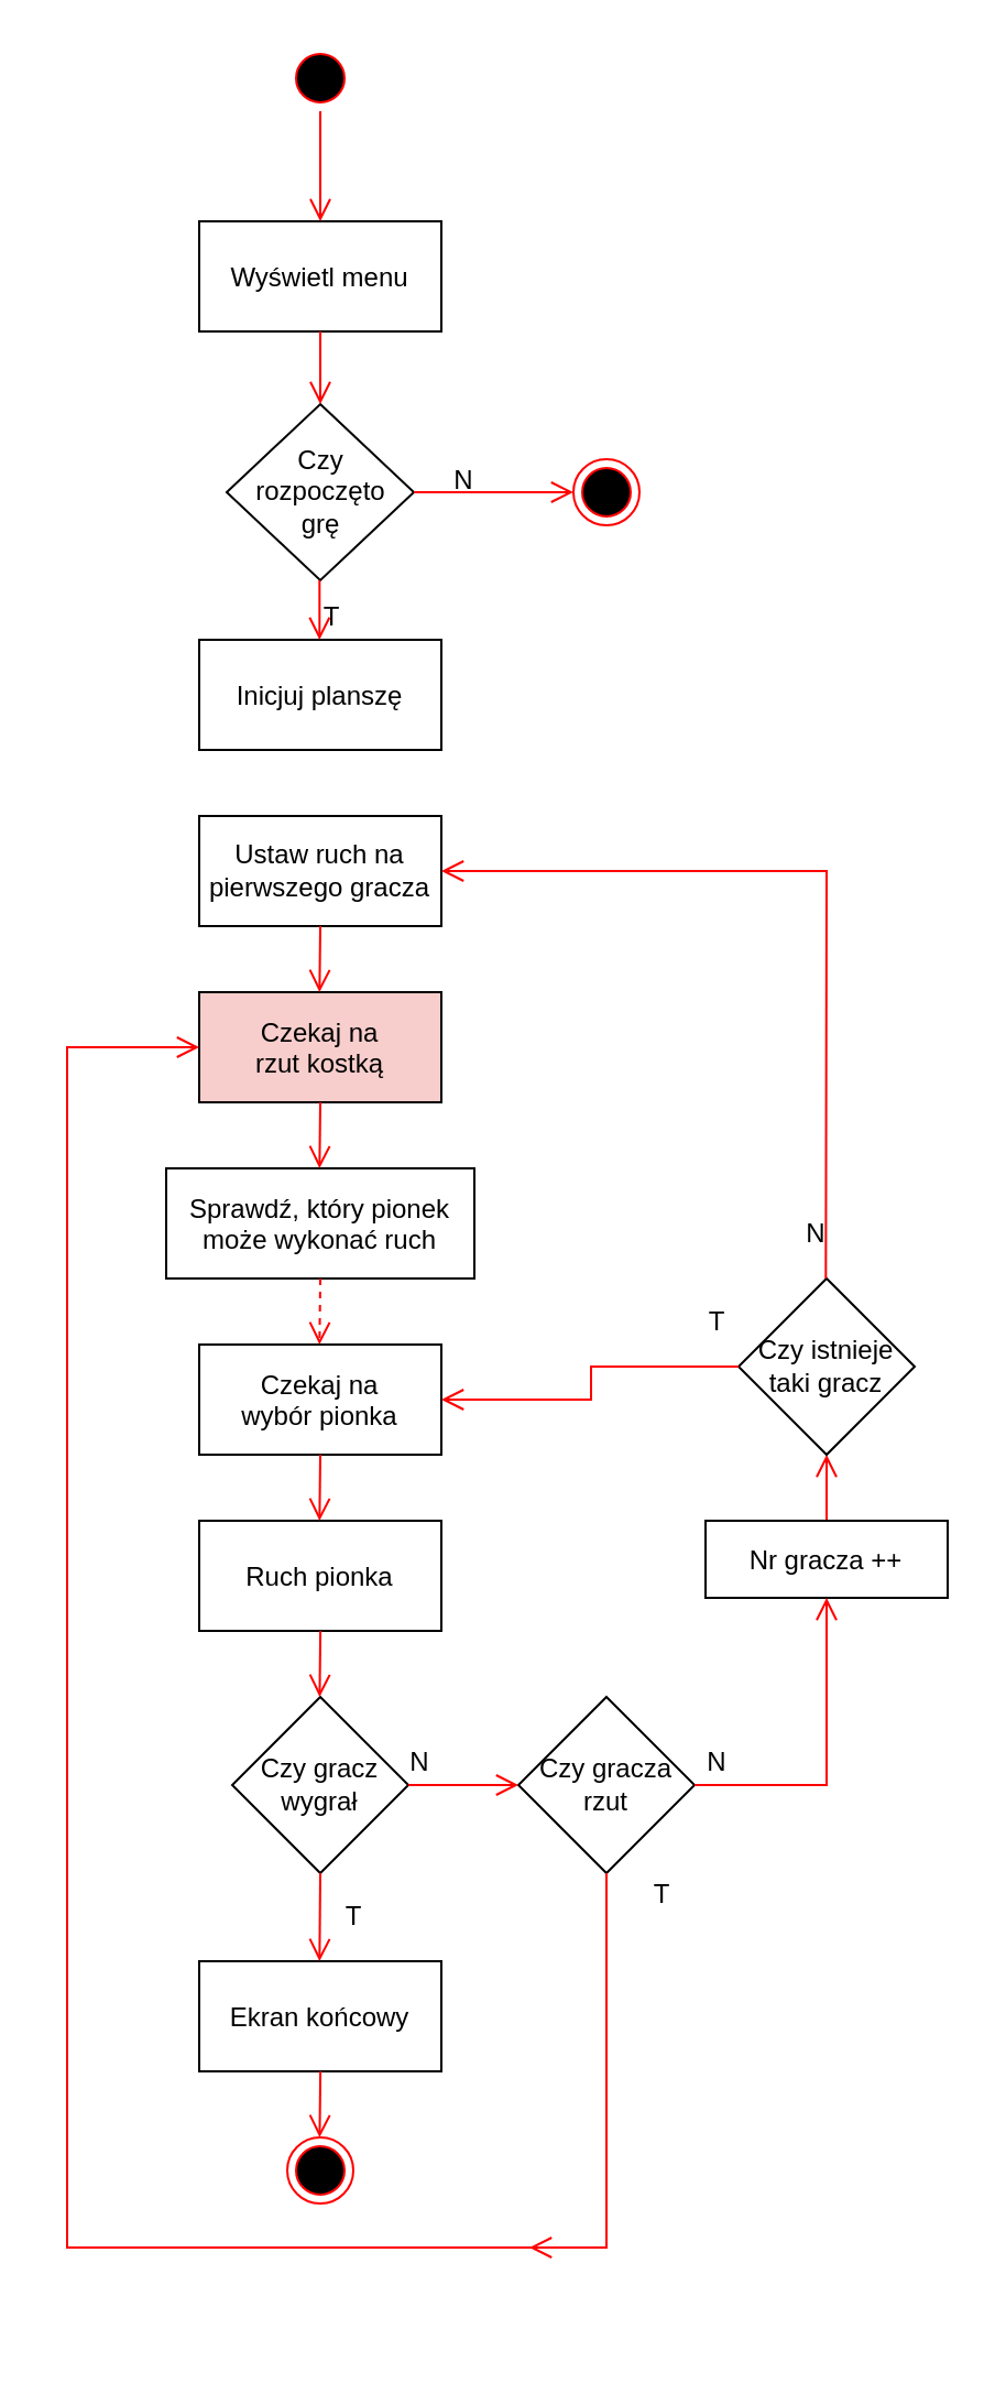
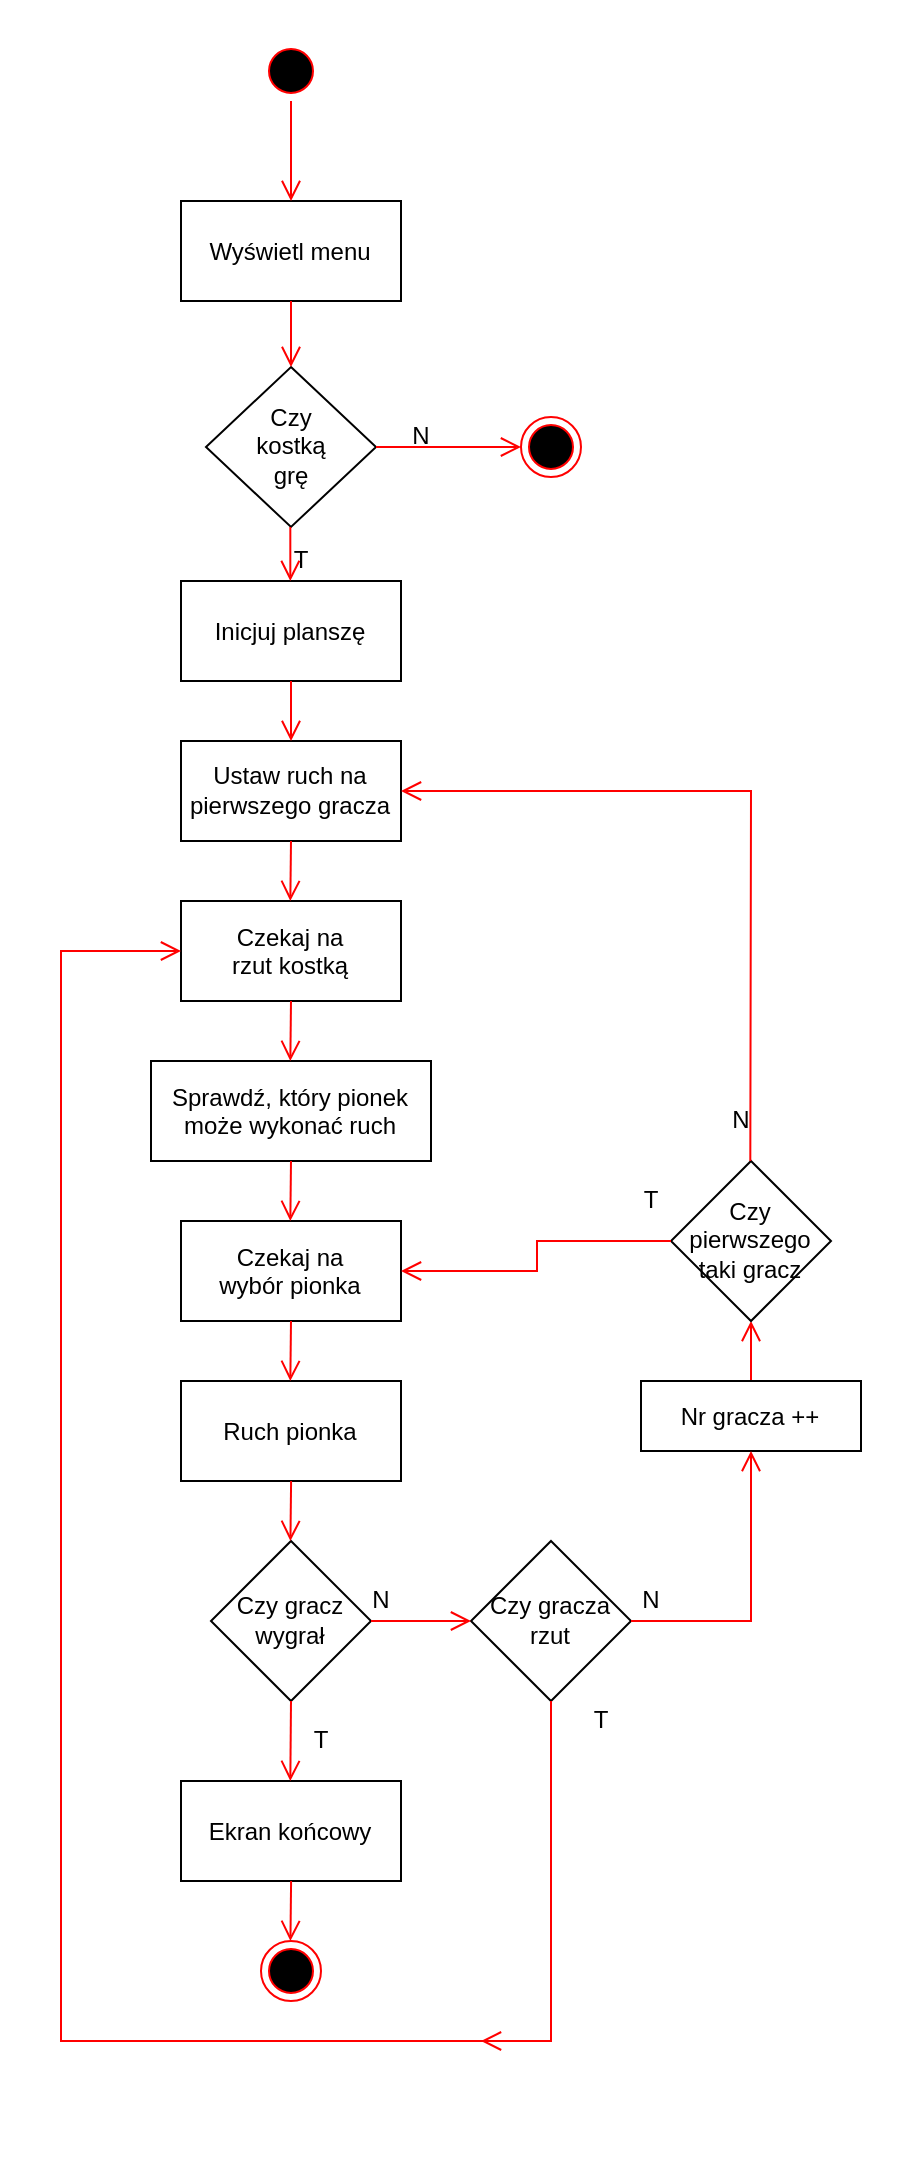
- <mxCell id="7" value="&lt;div&gt;Czy&lt;/div&gt;&lt;div&gt;rozpoczęto&lt;/div&gt;&lt;div&gt;grę&lt;/div&gt;" style="rhombus;whiteSpace=wrap;html=1;" vertex="1" parent="1"><mxGeometry x="102.5" y="183" width="85" height="80" as="geometry" /></mxCell>
+ <mxCell id="7" value="&lt;div&gt;Czy&lt;/div&gt;&lt;div&gt;kostką&lt;/div&gt;&lt;div&gt;grę&lt;/div&gt;" style="rhombus;whiteSpace=wrap;html=1;" vertex="1" parent="1"><mxGeometry x="102.5" y="183" width="85" height="80" as="geometry" /></mxCell>
+ <mxCell id="20" value="" style="edgeStyle=elbowEdgeStyle;elbow=horizontal;verticalAlign=bottom;endArrow=open;endSize=8;strokeColor=#FF0000;endFill=1;rounded=0;exitX=0.5;exitY=1;exitDx=0;exitDy=0;entryX=0.5;entryY=0;entryDx=0;entryDy=0;" edge="1" parent="1" source="6" target="19"><mxGeometry x="415.16" y="312" as="geometry"><mxPoint x="260.34" y="480" as="targetPoint" /><mxPoint x="260.34" y="440" as="sourcePoint" /><Array as="points"><mxPoint x="145" y="360" /></Array></mxGeometry></mxCell>
- <mxCell id="14" value="Czekaj na&#10;rzut kostką" style="fillColor=#f8cecc;" vertex="1" parent="1"><mxGeometry x="90" y="450" width="110" height="50" as="geometry" /></mxCell>
+ <mxCell id="14" value="Czekaj na&#10;rzut kostką" style="" vertex="1" parent="1"><mxGeometry x="90" y="450" width="110" height="50" as="geometry" /></mxCell>
- <mxCell id="18" value="" style="edgeStyle=elbowEdgeStyle;elbow=horizontal;verticalAlign=bottom;endArrow=open;endSize=8;strokeColor=#FF0000;endFill=1;rounded=0;exitX=0.5;exitY=1;exitDx=0;exitDy=0;entryX=0.5;entryY=0;entryDx=0;entryDy=0;dashed=1;" edge="1" parent="1" target="17" source="15"><mxGeometry x="299.82" y="472" as="geometry"><mxPoint x="144.66" y="653" as="targetPoint" /><mxPoint x="145" y="600" as="sourcePoint" /><Array as="points"><mxPoint x="144.66" y="640" /></Array></mxGeometry></mxCell>
+ <mxCell id="18" value="" style="edgeStyle=elbowEdgeStyle;elbow=horizontal;verticalAlign=bottom;endArrow=open;endSize=8;strokeColor=#FF0000;endFill=1;rounded=0;exitX=0.5;exitY=1;exitDx=0;exitDy=0;entryX=0.5;entryY=0;entryDx=0;entryDy=0;" edge="1" parent="1" target="17" source="15"><mxGeometry x="299.82" y="472" as="geometry"><mxPoint x="144.66" y="653" as="targetPoint" /><mxPoint x="145" y="600" as="sourcePoint" /><Array as="points"><mxPoint x="144.66" y="640" /></Array></mxGeometry></mxCell>
- <mxCell id="31" value="&lt;div&gt;Czy istnieje&lt;/div&gt;&lt;div&gt;taki gracz&lt;br&gt;&lt;/div&gt;" style="rhombus;whiteSpace=wrap;html=1;" vertex="1" parent="1"><mxGeometry x="335" y="580" width="80" height="80" as="geometry" /></mxCell>
+ <mxCell id="31" value="&lt;div&gt;Czy pierwszego&lt;/div&gt;&lt;div&gt;taki gracz&lt;br&gt;&lt;/div&gt;" style="rhombus;whiteSpace=wrap;html=1;" vertex="1" parent="1"><mxGeometry x="335" y="580" width="80" height="80" as="geometry" /></mxCell>
